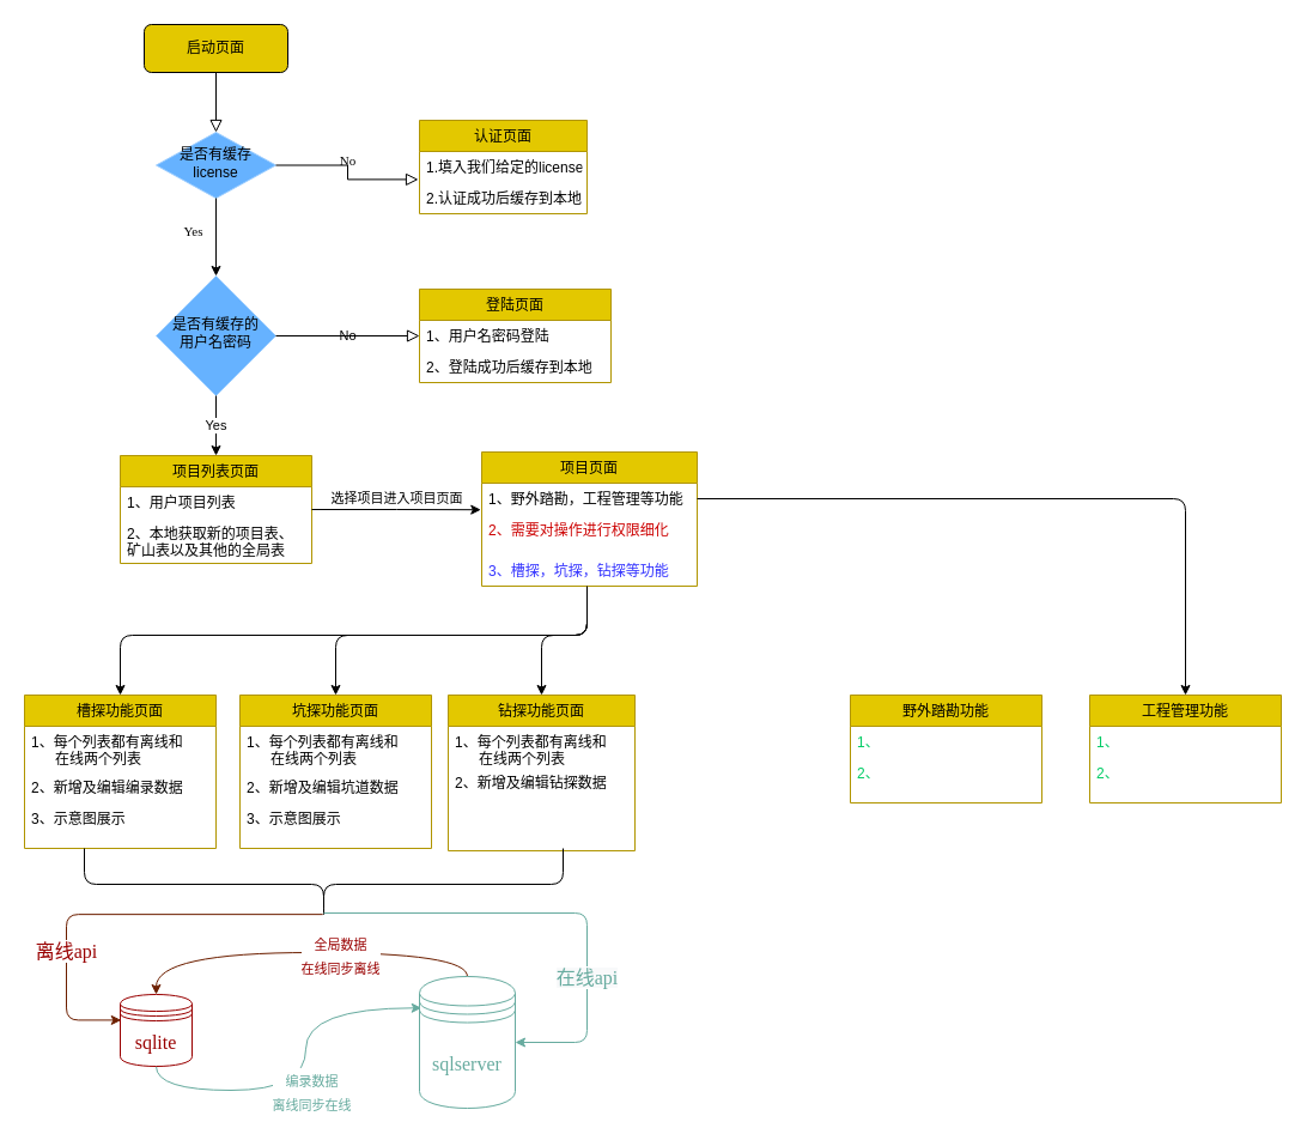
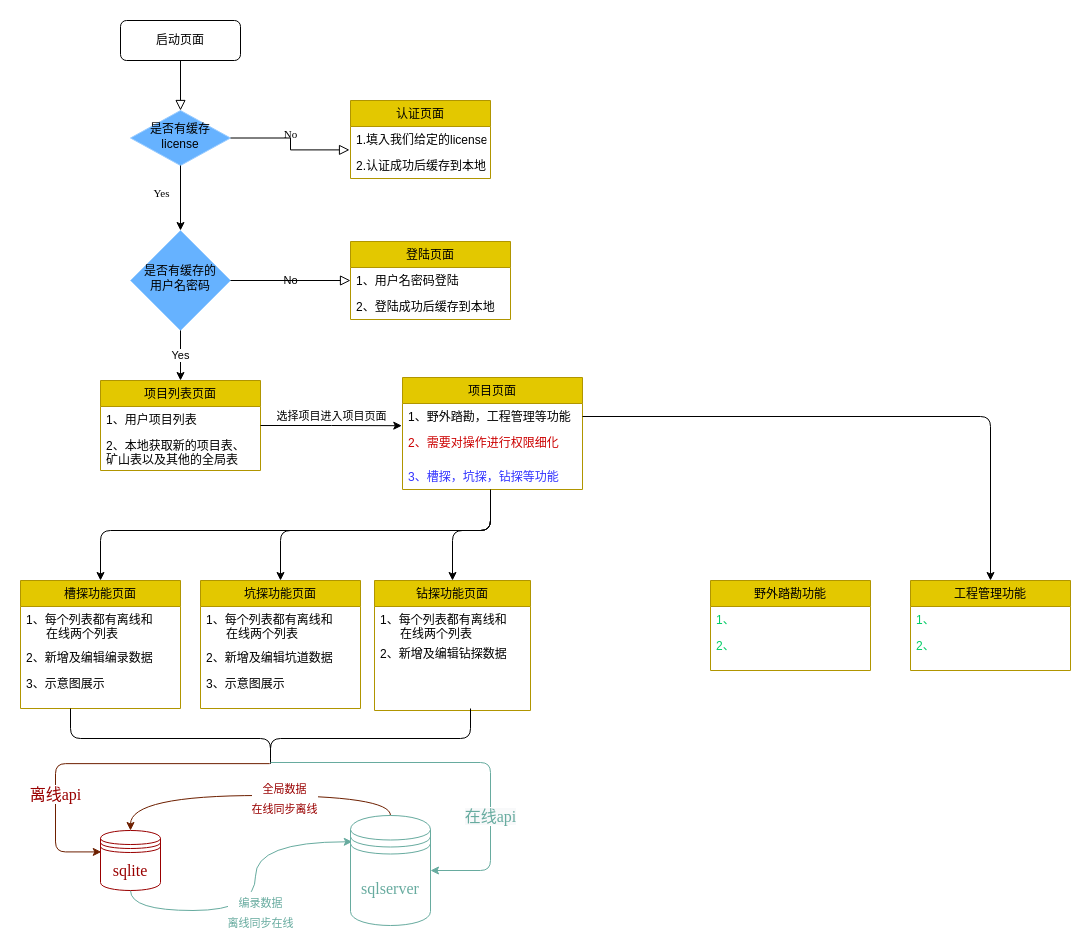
- <mxCell id="2" value="启动页面" style="rounded=1;whiteSpace=wrap;html=1;fontSize=12;glass=0;strokeWidth=1;shadow=0;fillColor=#e3c800;" parent="1" vertex="1"><mxGeometry x="120" y="20" width="120" height="40" as="geometry" /></mxCell>
+ <mxCell id="2" value="启动页面" style="rounded=1;whiteSpace=wrap;html=1;fontSize=12;glass=0;strokeWidth=1;shadow=0;" parent="1" vertex="1"><mxGeometry x="120" y="20" width="120" height="40" as="geometry" /></mxCell>
